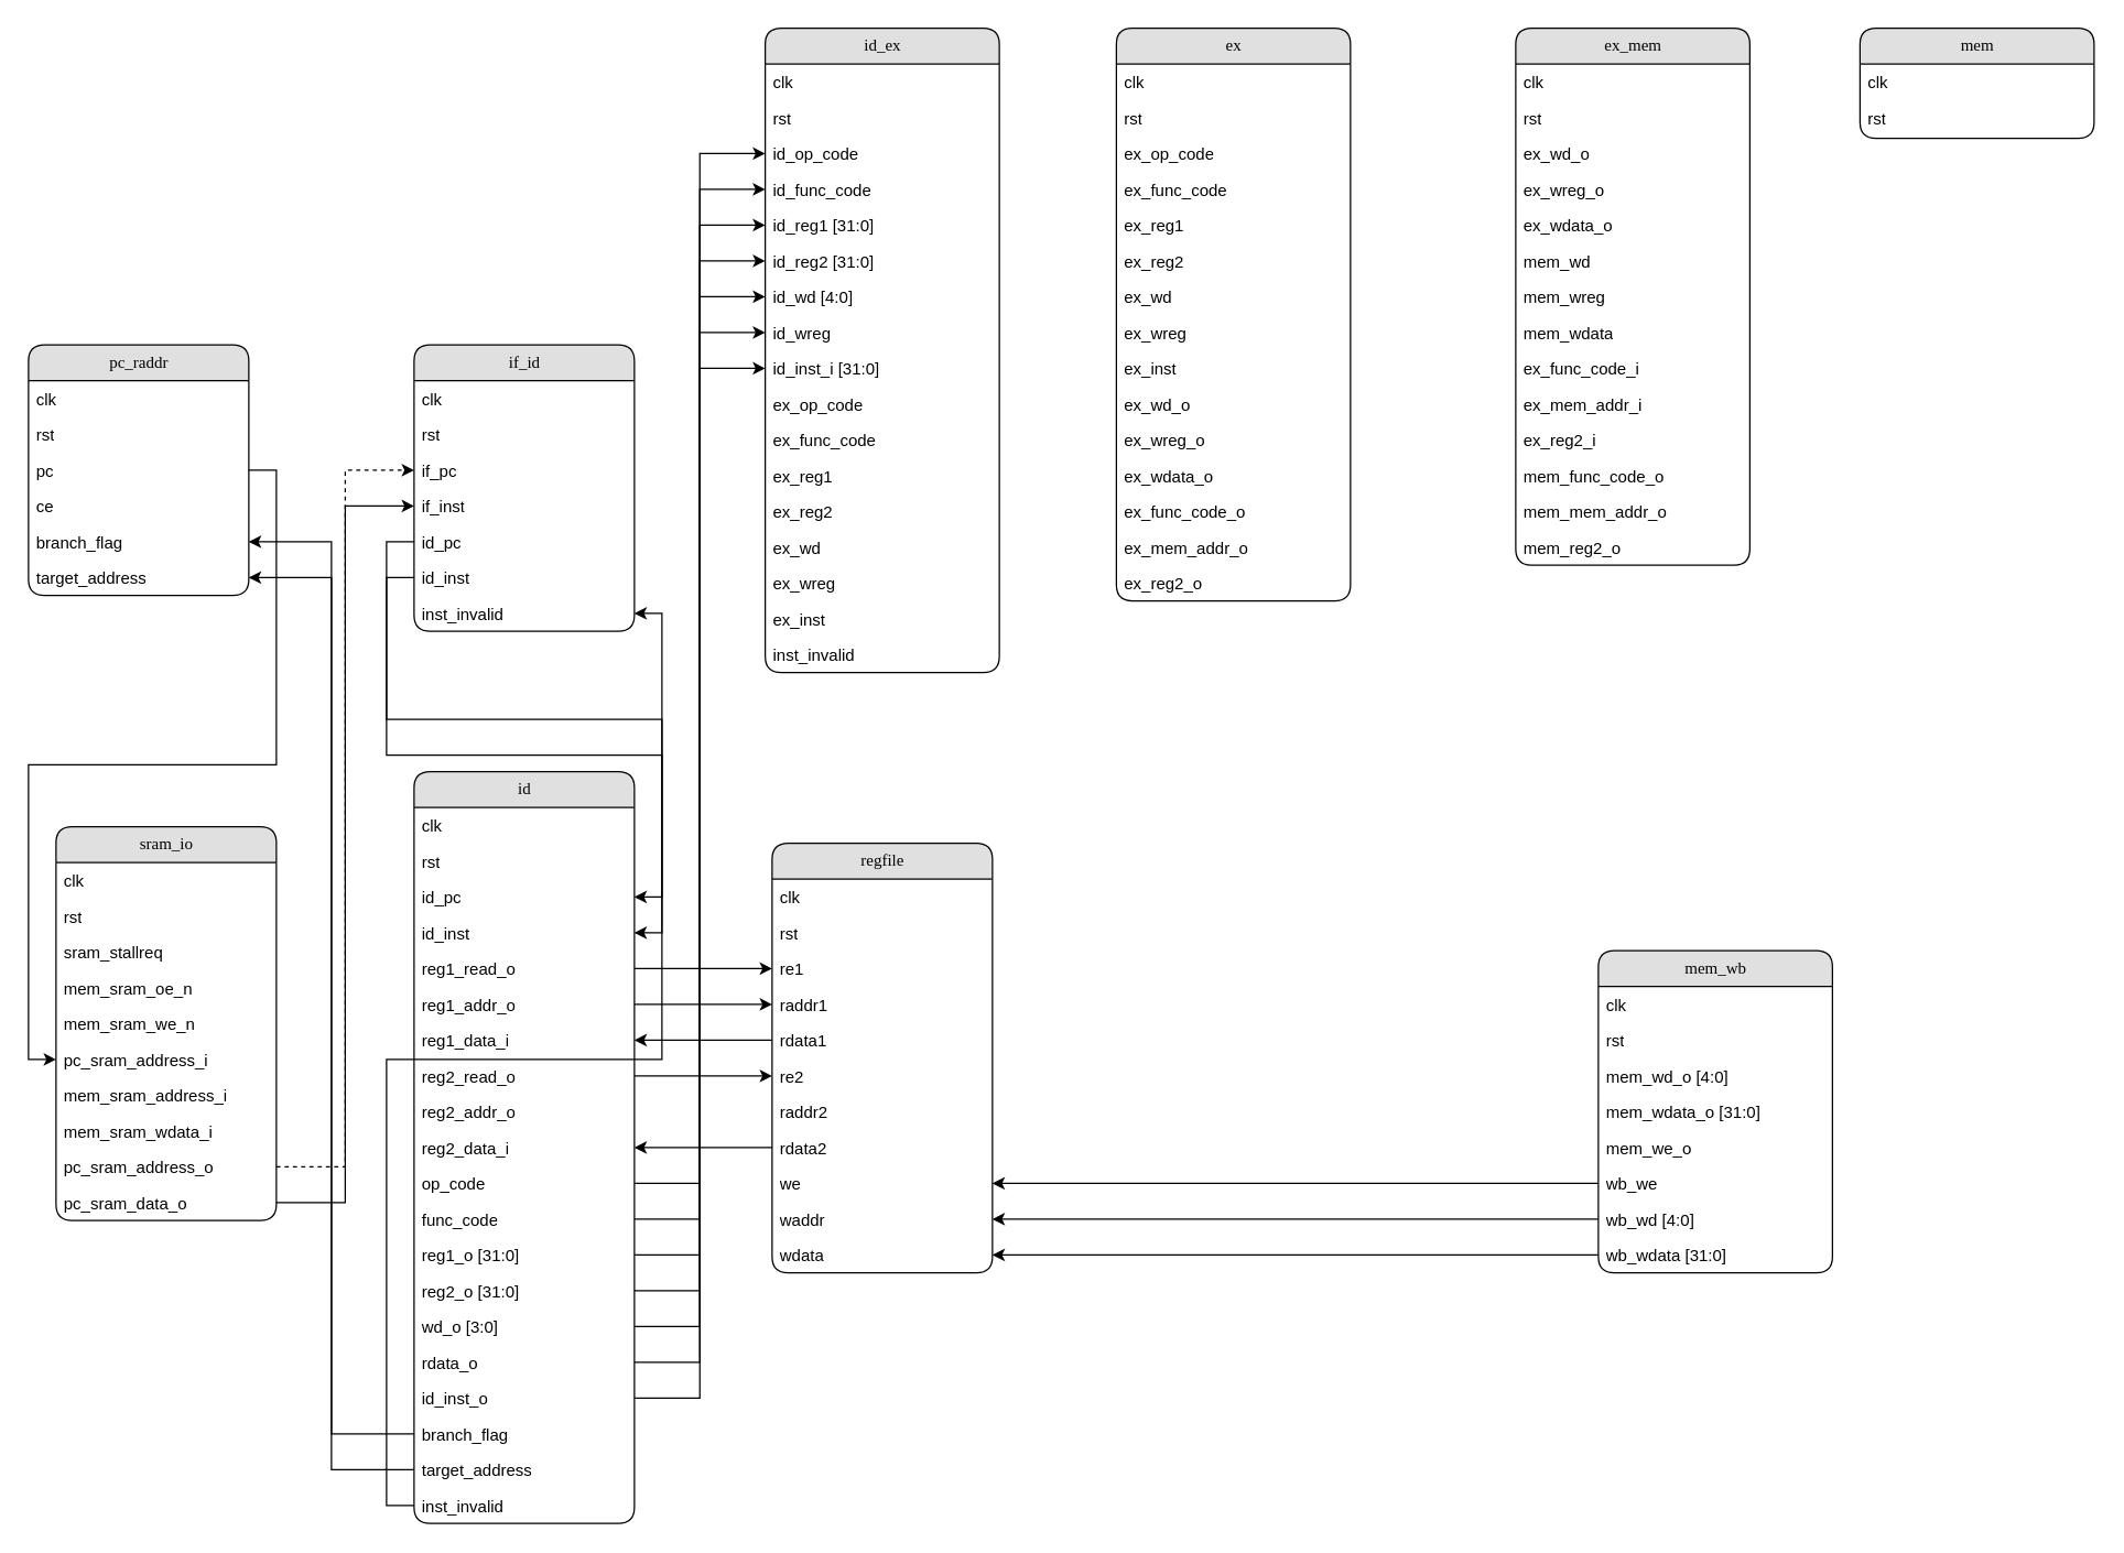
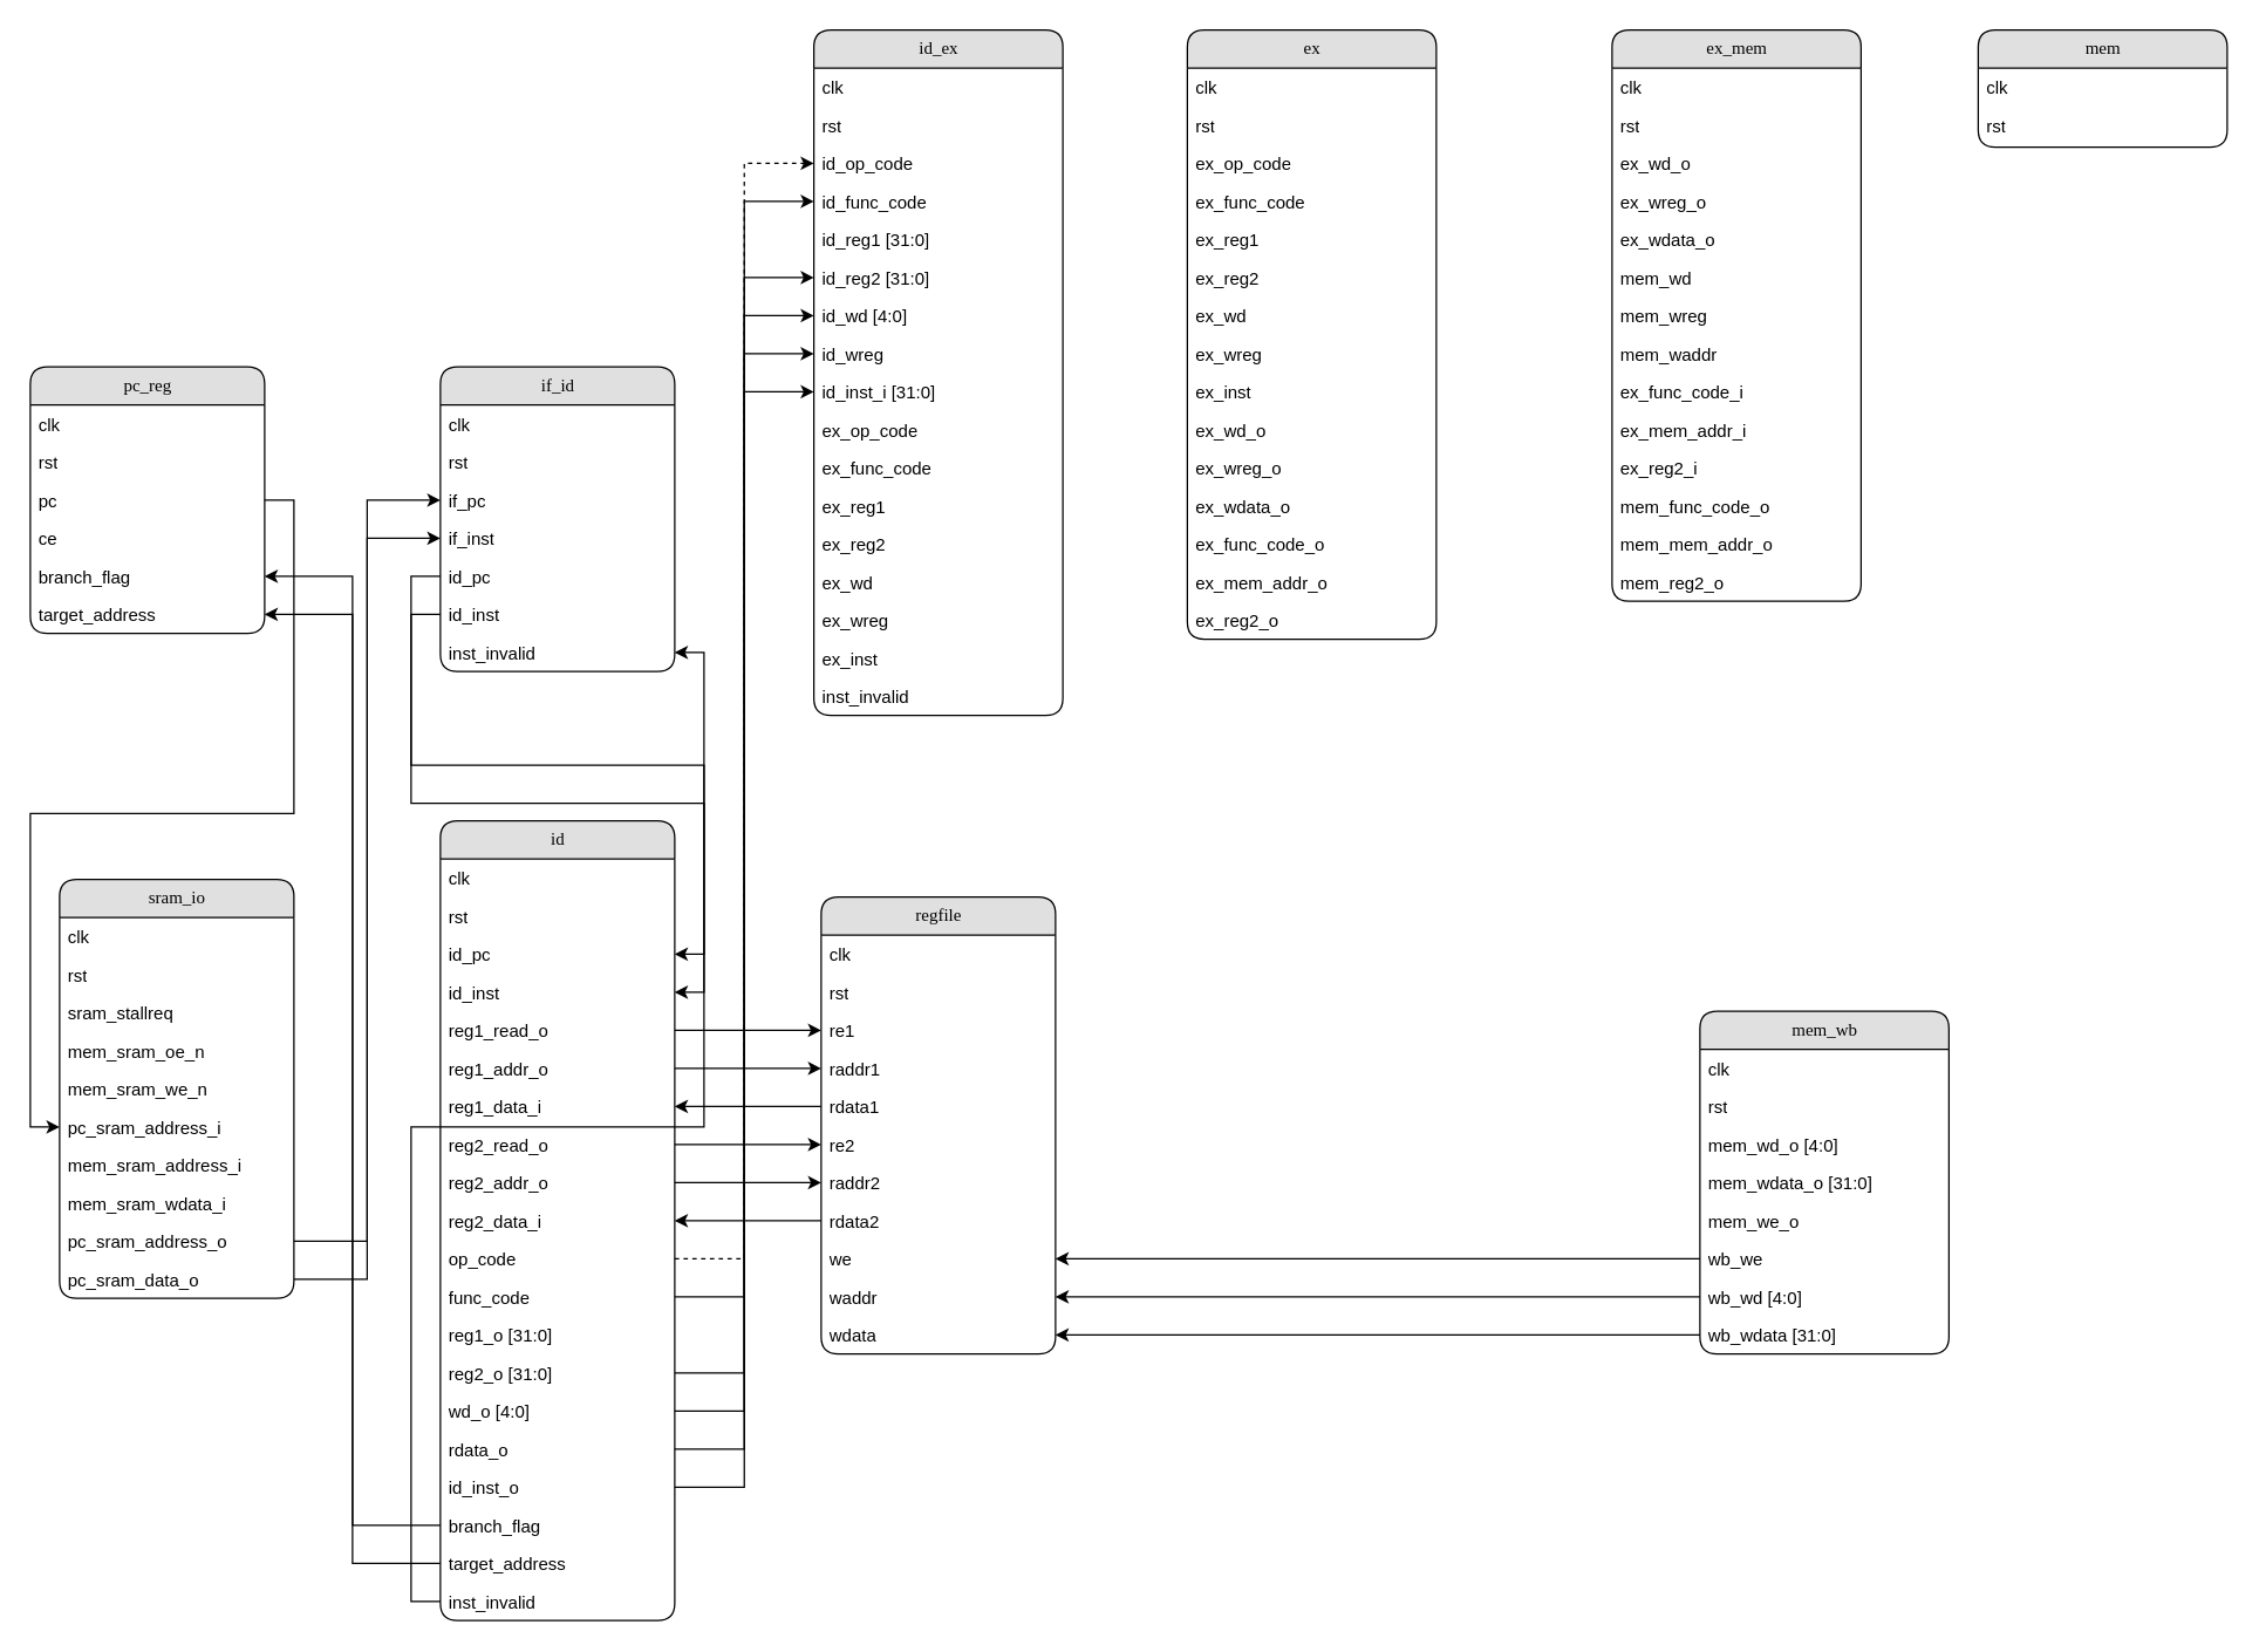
- <mxCell id="136" style="edgeStyle=orthogonalEdgeStyle;rounded=0;orthogonalLoop=1;jettySize=auto;html=1;" edge="1" parent="1" source="42" target="75"><mxGeometry relative="1" as="geometry" /></mxCell>
+ <mxCell id="136" style="edgeStyle=orthogonalEdgeStyle;rounded=0;orthogonalLoop=1;jettySize=auto;html=1;dashed=1;" edge="1" parent="1" source="42" target="75"><mxGeometry relative="1" as="geometry" /></mxCell>
- <mxCell id="98" value="mem_wdata" style="text;html=1;strokeColor=none;fillColor=none;spacingLeft=4;spacingRight=4;whiteSpace=wrap;overflow=hidden;rotatable=0;points=[[0,0.5],[1,0.5]];portConstraint=eastwest;" vertex="1" parent="90"><mxGeometry y="208" width="170" height="26" as="geometry" /></mxCell>
+ <mxCell id="98" value="mem_waddr" style="text;html=1;strokeColor=none;fillColor=none;spacingLeft=4;spacingRight=4;whiteSpace=wrap;overflow=hidden;rotatable=0;points=[[0,0.5],[1,0.5]];portConstraint=eastwest;" vertex="1" parent="90"><mxGeometry y="208" width="170" height="26" as="geometry" /></mxCell>
- <mxCell id="2" value="pc_raddr" style="swimlane;html=1;fontStyle=0;childLayout=stackLayout;horizontal=1;startSize=26;fillColor=#e0e0e0;horizontalStack=0;resizeParent=1;resizeLast=0;collapsible=1;marginBottom=0;swimlaneFillColor=#ffffff;align=center;rounded=1;shadow=0;comic=0;labelBackgroundColor=none;strokeWidth=1;fontFamily=Verdana;fontSize=12" parent="1" vertex="1"><mxGeometry x="20" y="250" width="160" height="182" as="geometry"><mxRectangle x="160" y="74" width="70" height="26" as="alternateBounds" /></mxGeometry></mxCell>
+ <mxCell id="2" value="pc_reg" style="swimlane;html=1;fontStyle=0;childLayout=stackLayout;horizontal=1;startSize=26;fillColor=#e0e0e0;horizontalStack=0;resizeParent=1;resizeLast=0;collapsible=1;marginBottom=0;swimlaneFillColor=#ffffff;align=center;rounded=1;shadow=0;comic=0;labelBackgroundColor=none;strokeWidth=1;fontFamily=Verdana;fontSize=12" parent="1" vertex="1"><mxGeometry x="20" y="250" width="160" height="182" as="geometry"><mxRectangle x="160" y="74" width="70" height="26" as="alternateBounds" /></mxGeometry></mxCell>
- <mxCell id="29" style="edgeStyle=orthogonalEdgeStyle;rounded=0;orthogonalLoop=1;jettySize=auto;html=1;dashed=1;" edge="1" parent="1" source="18" target="24"><mxGeometry relative="1" as="geometry" /></mxCell>
+ <mxCell id="29" style="edgeStyle=orthogonalEdgeStyle;rounded=0;orthogonalLoop=1;jettySize=auto;html=1;" edge="1" parent="1" source="18" target="24"><mxGeometry relative="1" as="geometry" /></mxCell>
+ <mxCell id="70" style="edgeStyle=orthogonalEdgeStyle;rounded=0;orthogonalLoop=1;jettySize=auto;html=1;" edge="1" parent="1" source="40" target="61"><mxGeometry relative="1" as="geometry" /></mxCell>
- <mxCell id="138" style="edgeStyle=orthogonalEdgeStyle;rounded=0;orthogonalLoop=1;jettySize=auto;html=1;" edge="1" parent="1" source="44" target="77"><mxGeometry relative="1" as="geometry" /></mxCell>
- <mxCell id="46" value="wd_o [3:0]" style="text;html=1;strokeColor=none;fillColor=none;spacingLeft=4;spacingRight=4;whiteSpace=wrap;overflow=hidden;rotatable=0;points=[[0,0.5],[1,0.5]];portConstraint=eastwest;" vertex="1" parent="31"><mxGeometry y="390" width="160" height="26" as="geometry" /></mxCell>
+ <mxCell id="46" value="wd_o [4:0]" style="text;html=1;strokeColor=none;fillColor=none;spacingLeft=4;spacingRight=4;whiteSpace=wrap;overflow=hidden;rotatable=0;points=[[0,0.5],[1,0.5]];portConstraint=eastwest;" vertex="1" parent="31"><mxGeometry y="390" width="160" height="26" as="geometry" /></mxCell>
